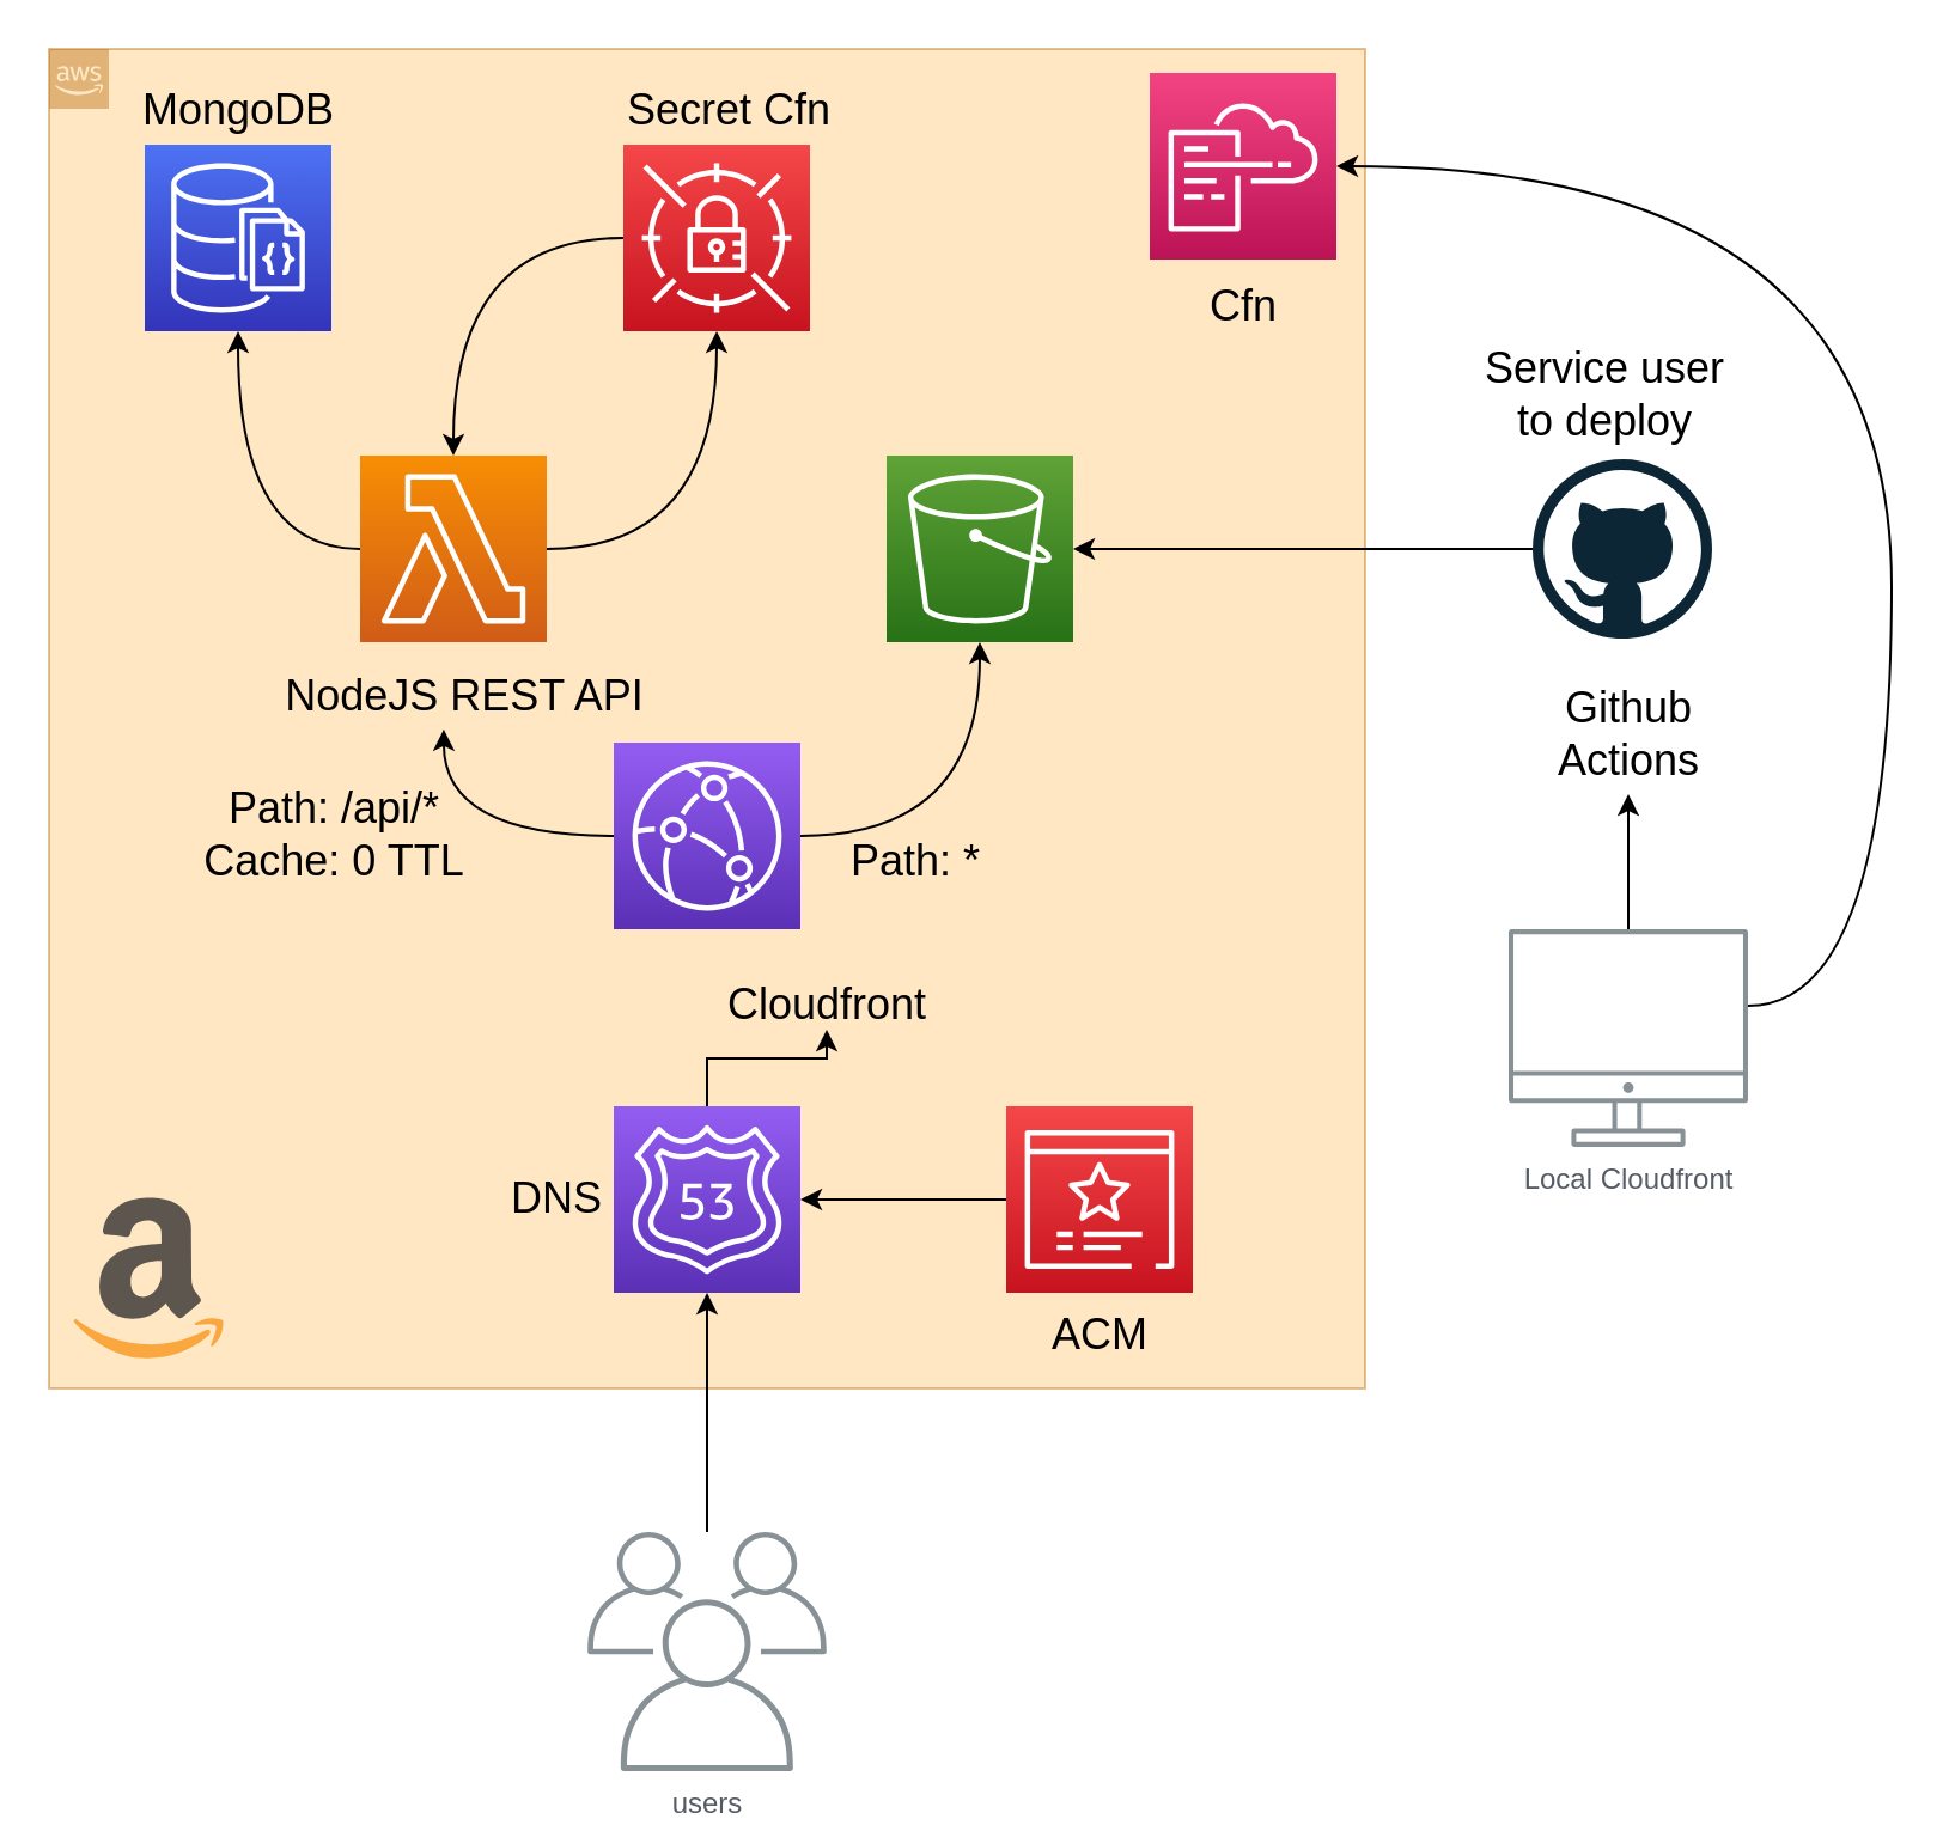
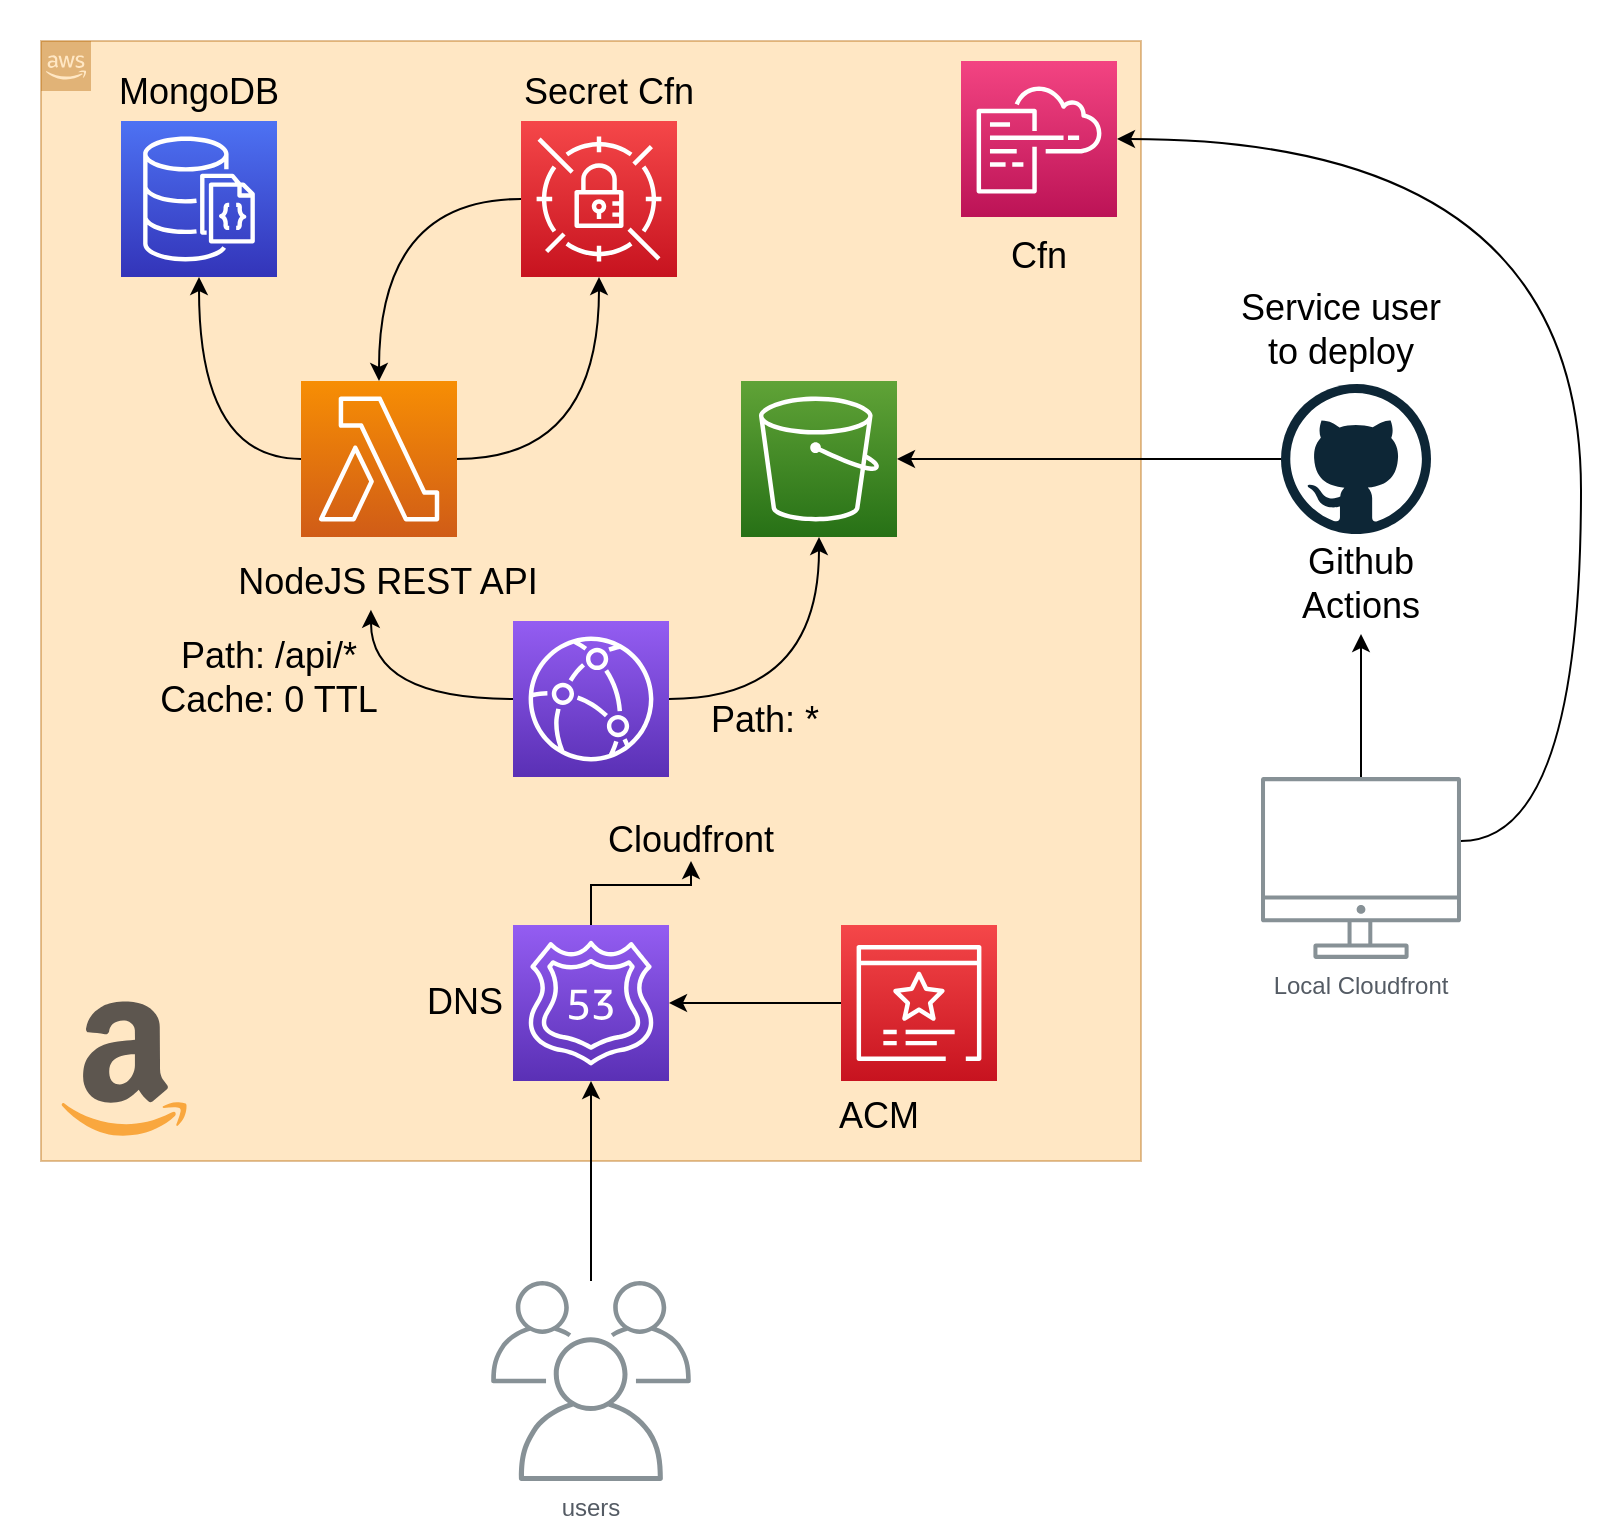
- <mxCell id="35" value="&lt;font style=&quot;font-size: 18px&quot;&gt;Github Actions&lt;/font&gt;" style="text;html=1;strokeColor=none;fillColor=none;align=center;verticalAlign=middle;whiteSpace=wrap;rounded=0;opacity=80;" vertex="1" parent="1"><mxGeometry x="627.5" y="281.5" width="105" height="50" as="geometry" /></mxCell>
+ <mxCell id="35" value="&lt;font style=&quot;font-size: 18px&quot;&gt;Github Actions&lt;/font&gt;" style="text;html=1;strokeColor=none;fillColor=none;align=center;verticalAlign=middle;whiteSpace=wrap;rounded=0;opacity=80;" vertex="1" parent="1"><mxGeometry x="627.5" y="266.5" width="105" height="50" as="geometry" /></mxCell>
- <mxCell id="32" value="&lt;font style=&quot;font-size: 18px&quot;&gt;Path: /api/*&lt;br&gt;Cache: 0 TTL&lt;br&gt;&lt;/font&gt;" style="text;html=1;strokeColor=none;fillColor=none;align=center;verticalAlign=middle;whiteSpace=wrap;rounded=0;opacity=80;" vertex="1" parent="1"><mxGeometry x="80" y="339" width="118.5" height="20" as="geometry" /></mxCell>
+ <mxCell id="32" value="&lt;font style=&quot;font-size: 18px&quot;&gt;Path: /api/*&lt;br&gt;Cache: 0 TTL&lt;br&gt;&lt;/font&gt;" style="text;html=1;strokeColor=none;fillColor=none;align=center;verticalAlign=middle;whiteSpace=wrap;rounded=0;opacity=80;" vertex="1" parent="1"><mxGeometry x="75" y="329" width="118.5" height="20" as="geometry" /></mxCell>
- <mxCell id="29" value="&lt;font style=&quot;font-size: 18px&quot;&gt;ACM&lt;/font&gt;" style="text;html=1;strokeColor=none;fillColor=none;align=center;verticalAlign=middle;whiteSpace=wrap;rounded=0;opacity=80;" vertex="1" parent="1"><mxGeometry x="406.5" y="548.2" width="105" height="20" as="geometry" /></mxCell>
+ <mxCell id="29" value="&lt;font style=&quot;font-size: 18px&quot;&gt;ACM&lt;/font&gt;" style="text;html=1;strokeColor=none;fillColor=none;align=center;verticalAlign=middle;whiteSpace=wrap;rounded=0;opacity=80;" vertex="1" parent="1"><mxGeometry x="386.5" y="548.2" width="105" height="20" as="geometry" /></mxCell>
